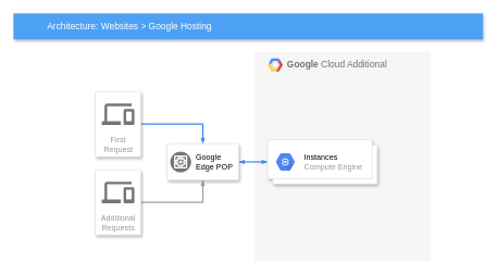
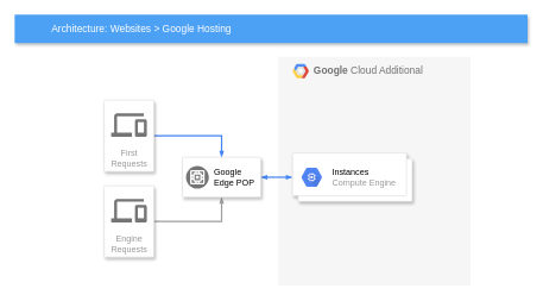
- <mxCell id="6" value="First Request" style="strokeColor=#dddddd;fillColor=#ffffff;shadow=1;strokeWidth=1;rounded=1;absoluteArcSize=1;arcSize=2;labelPosition=center;verticalLabelPosition=middle;align=center;verticalAlign=bottom;spacingLeft=0;fontColor=#999999;fontSize=12;whiteSpace=wrap;spacingBottom=2;html=1;" parent="1" vertex="1"><mxGeometry x="145.5" y="140" width="70" height="100" as="geometry" /></mxCell>
+ <mxCell id="6" value="First Requests" style="strokeColor=#dddddd;fillColor=#ffffff;shadow=1;strokeWidth=1;rounded=1;absoluteArcSize=1;arcSize=2;labelPosition=center;verticalLabelPosition=middle;align=center;verticalAlign=bottom;spacingLeft=0;fontColor=#999999;fontSize=12;whiteSpace=wrap;spacingBottom=2;html=1;" parent="1" vertex="1"><mxGeometry x="145.5" y="140" width="70" height="100" as="geometry" /></mxCell>
- <mxCell id="9" value="Additional Requests&lt;br&gt;" style="strokeColor=#dddddd;fillColor=#ffffff;shadow=1;strokeWidth=1;rounded=1;absoluteArcSize=1;arcSize=2;labelPosition=center;verticalLabelPosition=middle;align=center;verticalAlign=bottom;spacingLeft=0;fontColor=#999999;fontSize=12;whiteSpace=wrap;spacingBottom=2;html=1;" parent="1" vertex="1"><mxGeometry x="145.5" y="260" width="70" height="100" as="geometry" /></mxCell>
+ <mxCell id="9" value="Engine Requests&lt;br&gt;" style="strokeColor=#dddddd;fillColor=#ffffff;shadow=1;strokeWidth=1;rounded=1;absoluteArcSize=1;arcSize=2;labelPosition=center;verticalLabelPosition=middle;align=center;verticalAlign=bottom;spacingLeft=0;fontColor=#999999;fontSize=12;whiteSpace=wrap;spacingBottom=2;html=1;" parent="1" vertex="1"><mxGeometry x="145.5" y="260" width="70" height="100" as="geometry" /></mxCell>
